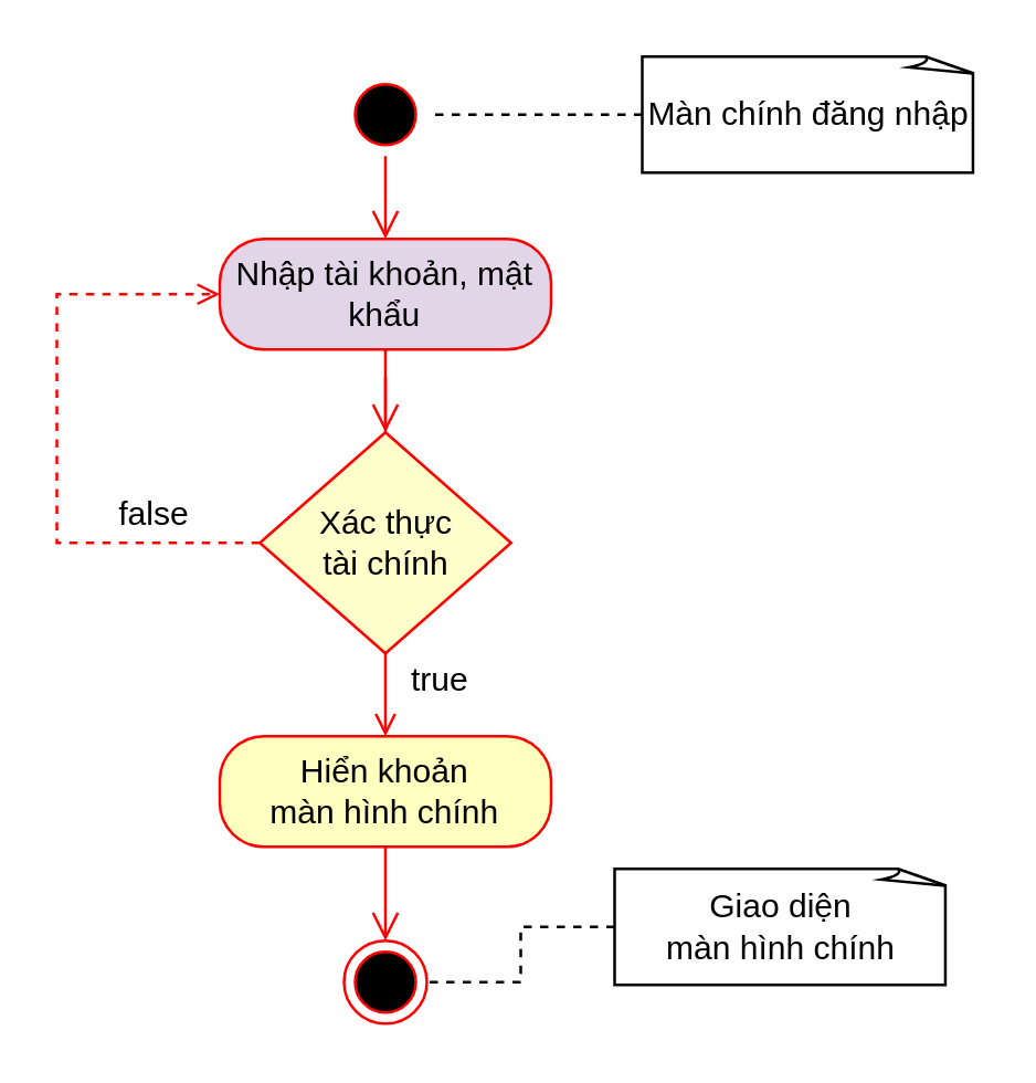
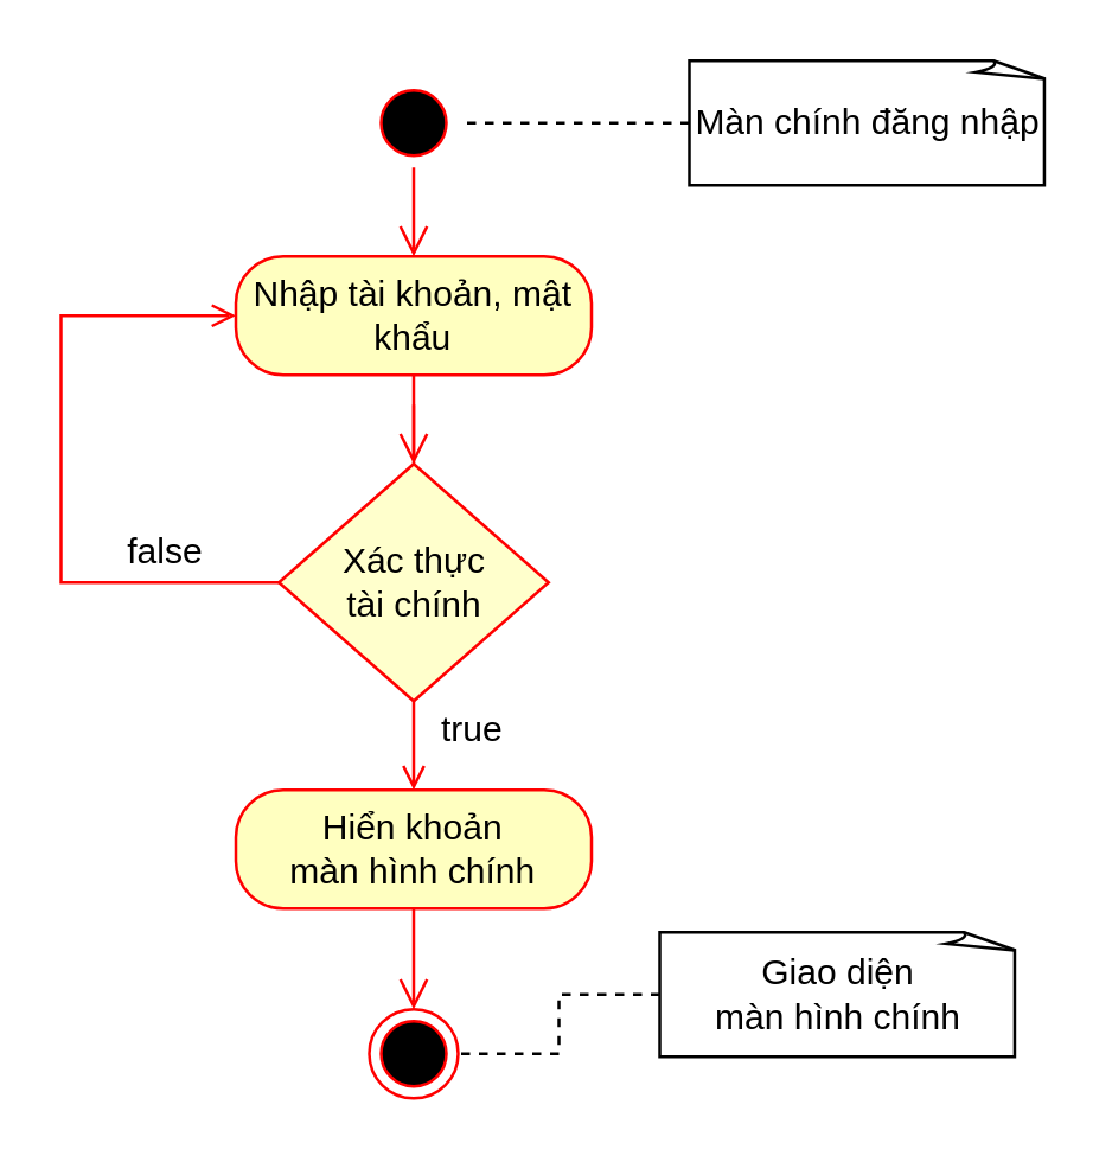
- <mxCell id="4" value="Nhập tài khoản, mật khẩu" style="rounded=1;whiteSpace=wrap;html=1;arcSize=40;fontColor=#000000;fillColor=#e1d5e7;strokeColor=#ff0000;" parent="1" vertex="1"><mxGeometry x="79" y="86" width="120" height="40" as="geometry" /></mxCell>
+ <mxCell id="4" value="Nhập tài khoản, mật khẩu" style="rounded=1;whiteSpace=wrap;html=1;arcSize=40;fontColor=#000000;fillColor=#ffffc0;strokeColor=#ff0000;" parent="1" vertex="1"><mxGeometry x="79" y="86" width="120" height="40" as="geometry" /></mxCell>
- <mxCell id="6" style="edgeStyle=orthogonalEdgeStyle;rounded=0;orthogonalLoop=1;jettySize=auto;html=1;endArrow=open;endFill=0;strokeColor=#FF0000;dashed=1;" parent="1" source="8" target="4" edge="1"><mxGeometry relative="1" as="geometry"><Array as="points"><mxPoint x="139" y="196" /><mxPoint x="20" y="196" /><mxPoint x="20" y="76" /></Array></mxGeometry></mxCell>
+ <mxCell id="6" style="edgeStyle=orthogonalEdgeStyle;rounded=0;orthogonalLoop=1;jettySize=auto;html=1;endArrow=open;endFill=0;strokeColor=#FF0000;" parent="1" source="8" target="4" edge="1"><mxGeometry relative="1" as="geometry"><Array as="points"><mxPoint x="139" y="196" /><mxPoint x="20" y="196" /><mxPoint x="20" y="76" /></Array></mxGeometry></mxCell>
